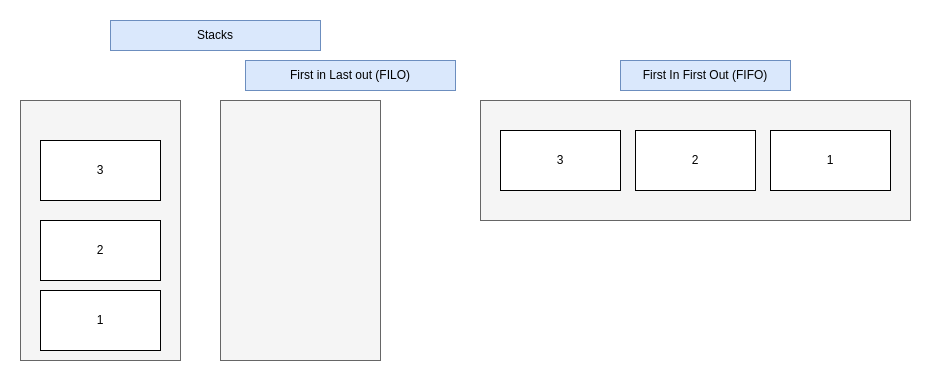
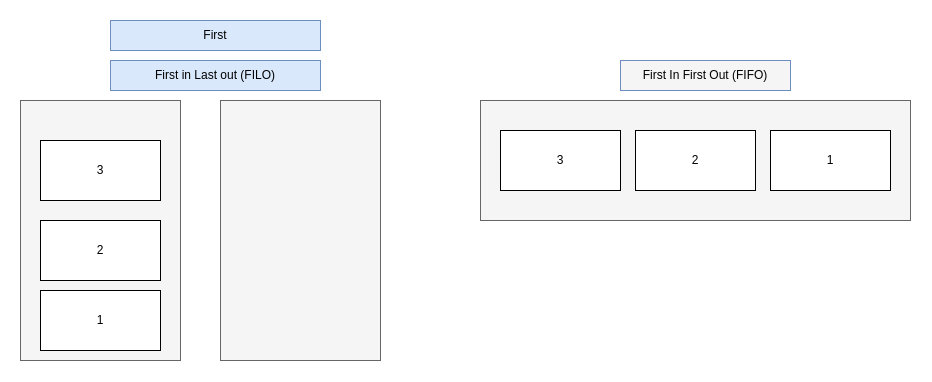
- <mxCell id="7" value="Stacks" style="text;html=1;strokeColor=#6c8ebf;fillColor=#dae8fc;align=center;verticalAlign=middle;whiteSpace=wrap;rounded=0;fontColor=#000000;" vertex="1" parent="1"><mxGeometry x="110" y="20" width="210" height="30" as="geometry" /></mxCell>
+ <mxCell id="7" value="First" style="text;html=1;strokeColor=#6c8ebf;fillColor=#dae8fc;align=center;verticalAlign=middle;whiteSpace=wrap;rounded=0;fontColor=#000000;" vertex="1" parent="1"><mxGeometry x="110" y="20" width="210" height="30" as="geometry" /></mxCell>
- <mxCell id="12" value="First in Last out (FILO)" style="text;html=1;strokeColor=#6c8ebf;fillColor=#dae8fc;align=center;verticalAlign=middle;whiteSpace=wrap;rounded=0;fontColor=#000000;" vertex="1" parent="1"><mxGeometry x="245" y="60" width="210" height="30" as="geometry" /></mxCell>
+ <mxCell id="12" value="First in Last out (FILO)" style="text;html=1;strokeColor=#6c8ebf;fillColor=#dae8fc;align=center;verticalAlign=middle;whiteSpace=wrap;rounded=0;fontColor=#000000;" vertex="1" parent="1"><mxGeometry x="110" y="60" width="210" height="30" as="geometry" /></mxCell>
- <mxCell id="13" value="First In First Out (FIFO)" style="rounded=0;whiteSpace=wrap;html=1;fillColor=#dae8fc;strokeColor=#6c8ebf;fontColor=#000000;" vertex="1" parent="1"><mxGeometry x="620" y="60" width="170" height="30" as="geometry" /></mxCell>
+ <mxCell id="13" value="First In First Out (FIFO)" style="rounded=0;whiteSpace=wrap;html=1;fillColor=#f5f5f5;strokeColor=#6c8ebf;fontColor=#000000;" vertex="1" parent="1"><mxGeometry x="620" y="60" width="170" height="30" as="geometry" /></mxCell>
